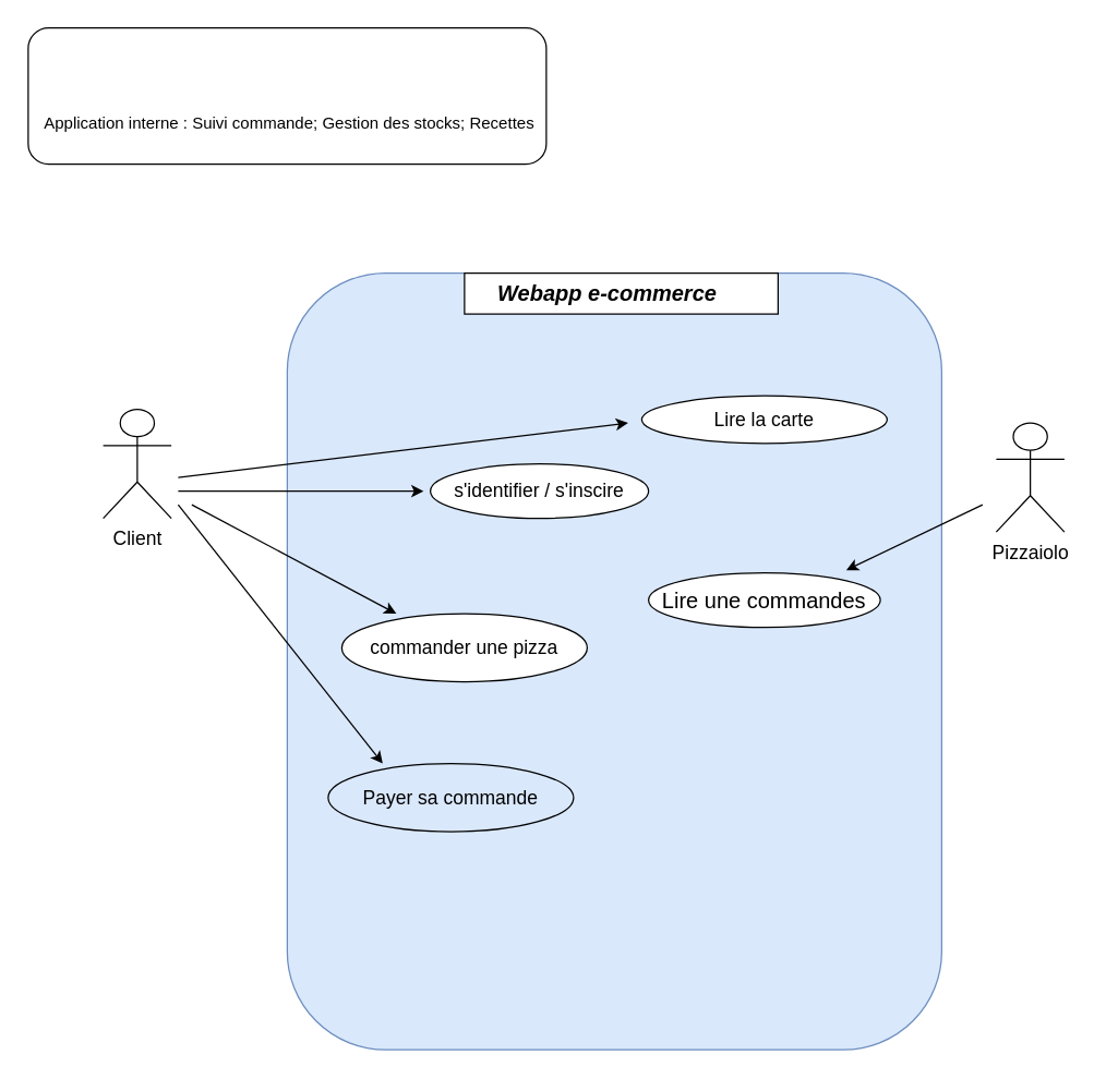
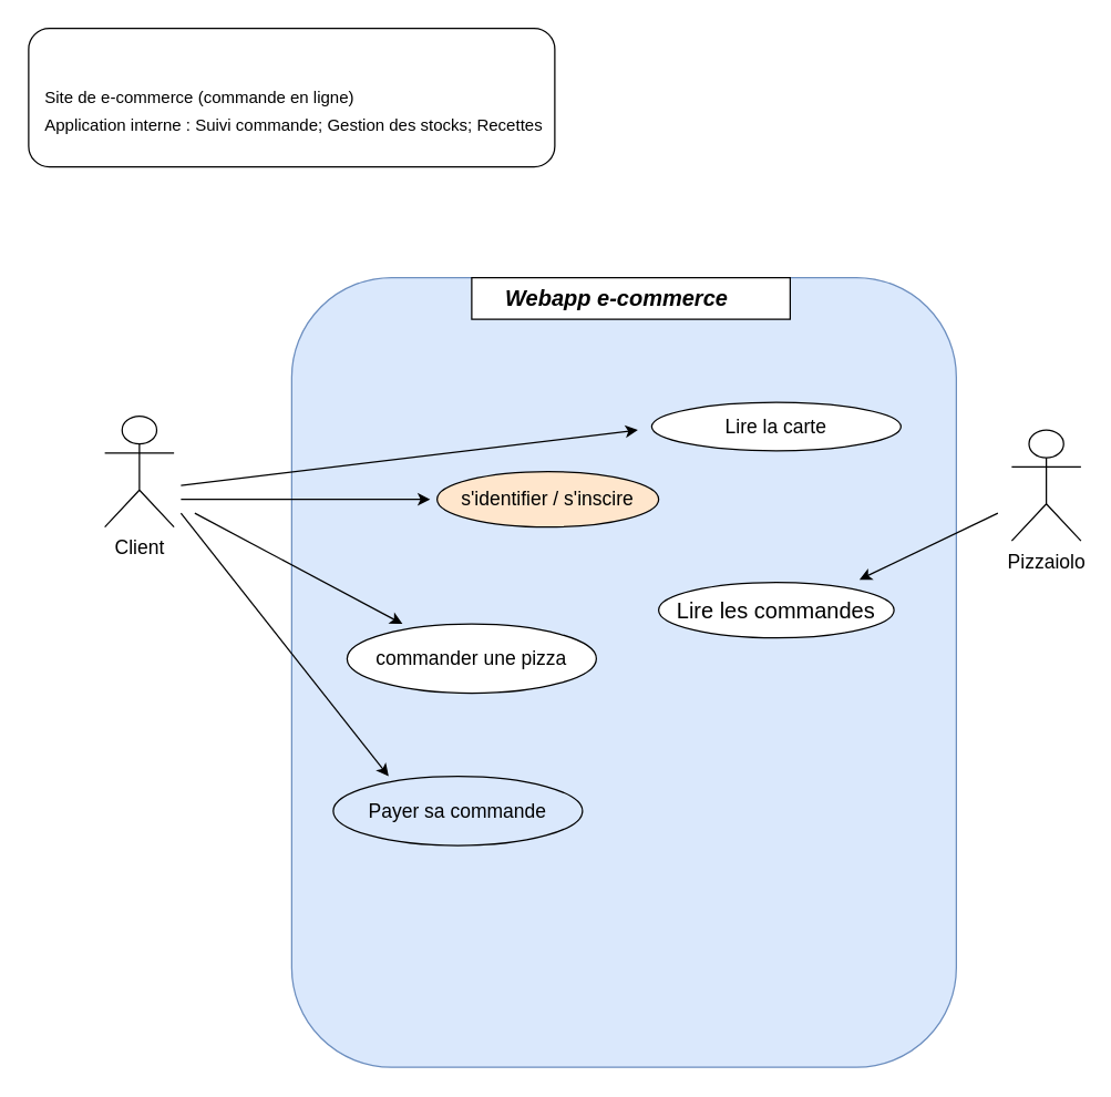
+ <mxCell id="6" value="Site de e-commerce (commande en ligne)" style="text;html=1;resizable=0;points=[];autosize=1;align=left;verticalAlign=top;spacingTop=-4;" vertex="1" parent="4"><mxGeometry x="10" y="40" width="240" height="20" as="geometry" /></mxCell>
- <mxCell id="13" value="s'identifier / s'inscire" style="ellipse;whiteSpace=wrap;html=1;fontSize=14;align=center;" vertex="1" parent="1"><mxGeometry x="315" y="340" width="160" height="40" as="geometry" /></mxCell>
+ <mxCell id="13" value="s'identifier / s'inscire" style="ellipse;whiteSpace=wrap;html=1;fontSize=14;align=center;fillColor=#ffe6cc;" vertex="1" parent="1"><mxGeometry x="315" y="340" width="160" height="40" as="geometry" /></mxCell>
- <mxCell id="15" value="Lire une commandes" style="ellipse;whiteSpace=wrap;html=1;fontSize=16;align=center;" vertex="1" parent="1"><mxGeometry x="475" y="420" width="170" height="40" as="geometry" /></mxCell>
+ <mxCell id="15" value="Lire les commandes" style="ellipse;whiteSpace=wrap;html=1;fontSize=16;align=center;" vertex="1" parent="1"><mxGeometry x="475" y="420" width="170" height="40" as="geometry" /></mxCell>
